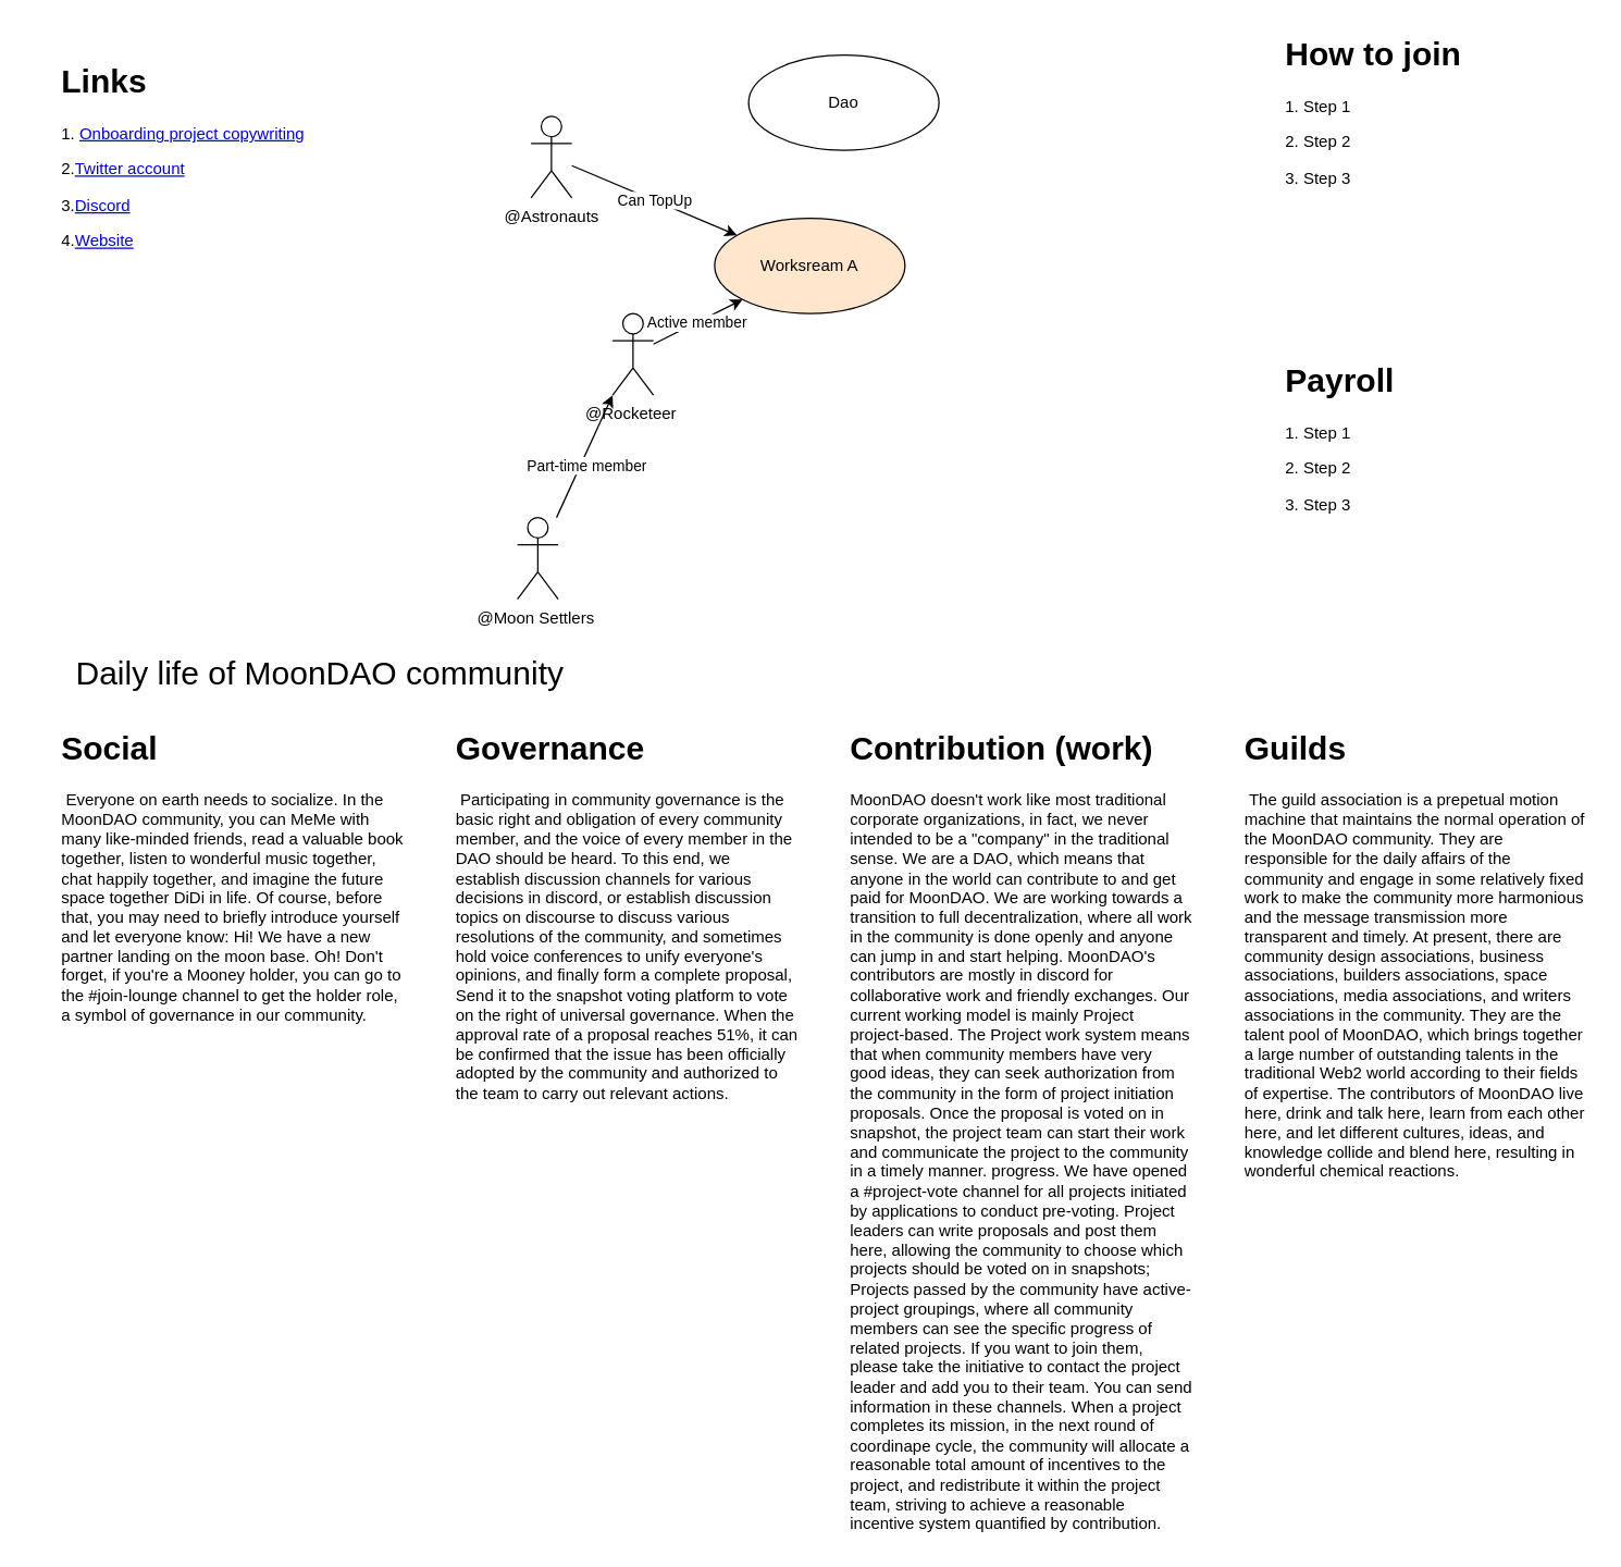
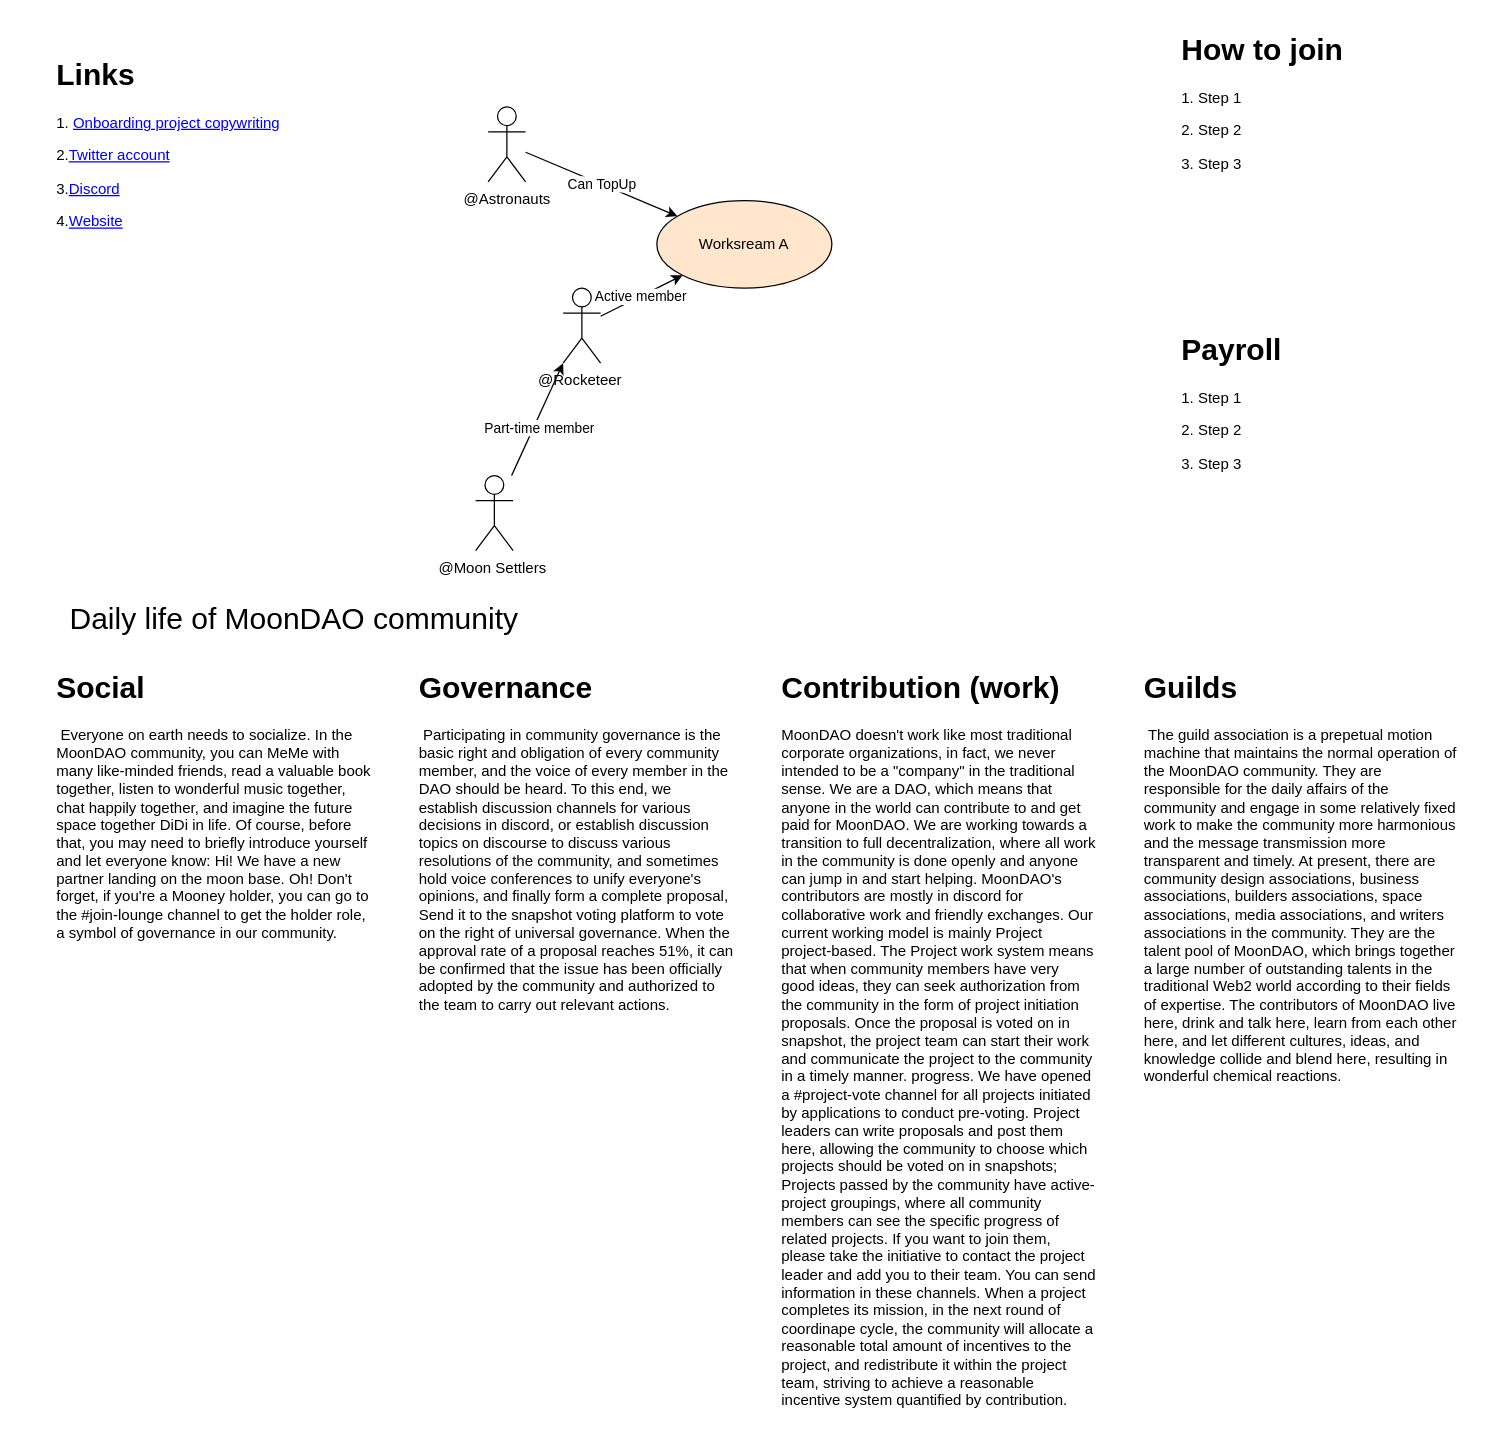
- <mxCell id="8" value="Dao" style="ellipse;whiteSpace=wrap;html=1;" vertex="1" parent="1"><mxGeometry x="550" y="40" width="140" height="70" as="geometry" /></mxCell>
